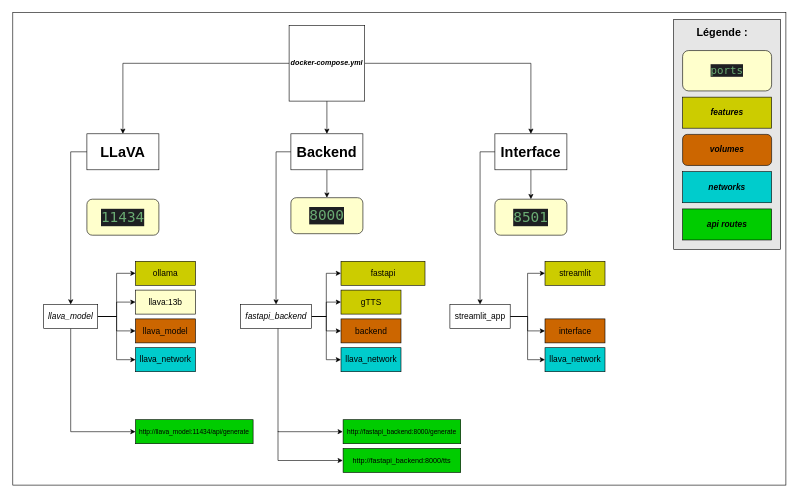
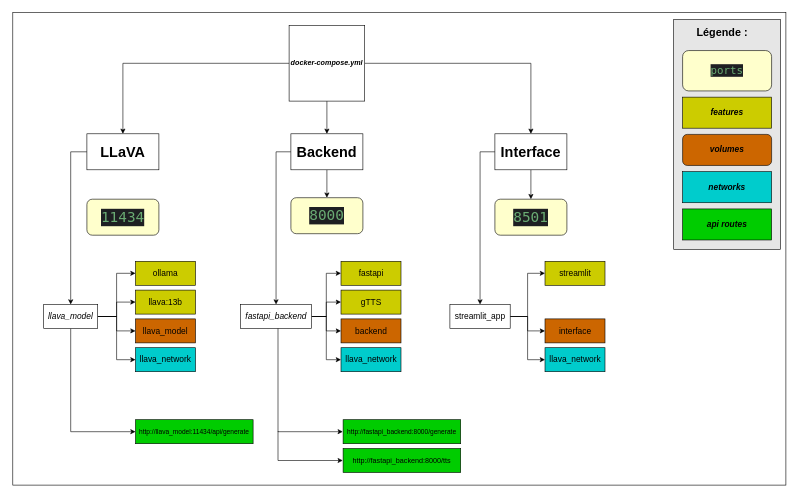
- <mxCell id="33" value="&lt;font face=&quot;Helvetica&quot; style=&quot;font-size: 14px;&quot;&gt;fastapi&lt;/font&gt;" style="rounded=0;whiteSpace=wrap;html=1;fillColor=#CCCC00;" vertex="1" parent="1"><mxGeometry x="567.5" y="435" width="140" height="40" as="geometry" /></mxCell>
+ <mxCell id="33" value="&lt;font face=&quot;Helvetica&quot; style=&quot;font-size: 14px;&quot;&gt;fastapi&lt;/font&gt;" style="rounded=0;whiteSpace=wrap;html=1;fillColor=#CCCC00;" vertex="1" parent="1"><mxGeometry x="567.5" y="435" width="100" height="40" as="geometry" /></mxCell>
- <mxCell id="25" value="&lt;font face=&quot;Helvetica&quot; style=&quot;font-size: 14px;&quot;&gt;llava:13b&lt;/font&gt;" style="rounded=0;whiteSpace=wrap;html=1;fillColor=#ffffcc;" vertex="1" parent="1"><mxGeometry x="225" y="483" width="100" height="40" as="geometry" /></mxCell>
+ <mxCell id="25" value="&lt;font face=&quot;Helvetica&quot; style=&quot;font-size: 14px;&quot;&gt;llava:13b&lt;/font&gt;" style="rounded=0;whiteSpace=wrap;html=1;fillColor=#CCCC00;" vertex="1" parent="1"><mxGeometry x="225" y="483" width="100" height="40" as="geometry" /></mxCell>
